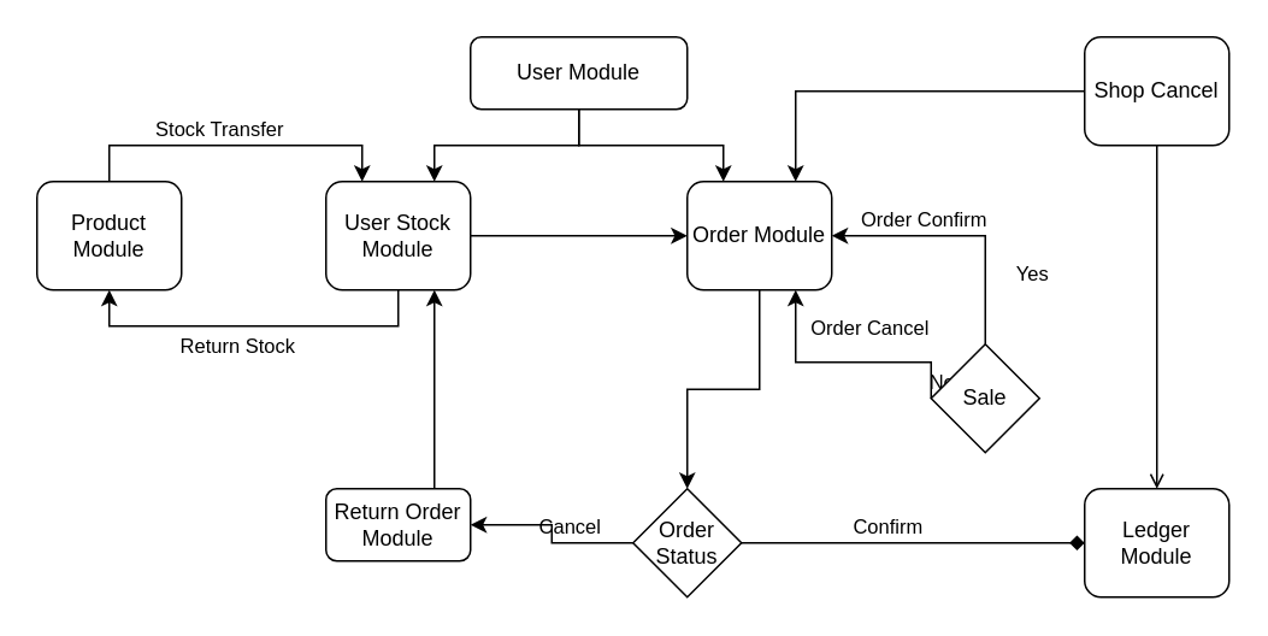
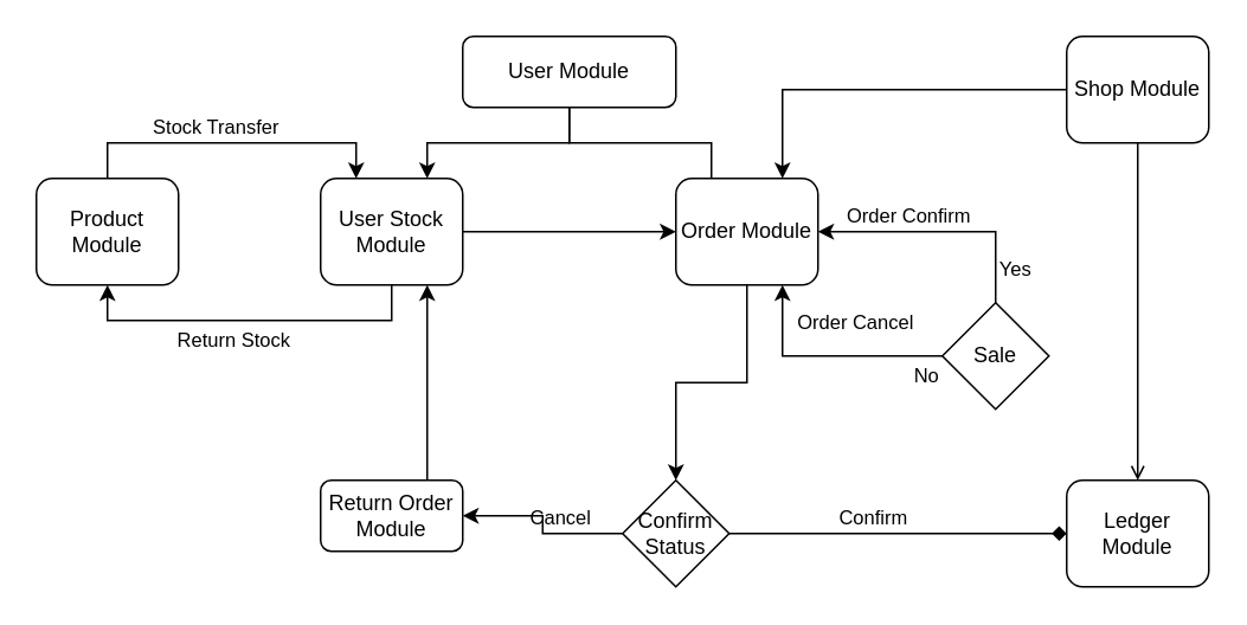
- <mxCell id="12" value="Shop Cancel" style="rounded=1;whiteSpace=wrap;html=1;" vertex="1" parent="1"><mxGeometry x="600" y="20" width="80" height="60" as="geometry" /></mxCell>
+ <mxCell id="12" value="Shop Module" style="rounded=1;whiteSpace=wrap;html=1;" vertex="1" parent="1"><mxGeometry x="600" y="20" width="80" height="60" as="geometry" /></mxCell>
- <mxCell id="3" style="edgeStyle=orthogonalEdgeStyle;rounded=0;orthogonalLoop=1;jettySize=auto;html=1;exitX=0.5;exitY=1;exitDx=0;exitDy=0;entryX=0.25;entryY=0;entryDx=0;entryDy=0;" edge="1" parent="1" source="4" target="9"><mxGeometry relative="1" as="geometry" /></mxCell>
+ <mxCell id="3" style="edgeStyle=orthogonalEdgeStyle;rounded=0;orthogonalLoop=1;jettySize=auto;html=1;exitX=0.5;exitY=1;exitDx=0;exitDy=0;entryX=0.25;entryY=0;entryDx=0;entryDy=0;endArrow=none;" edge="1" parent="1" source="4" target="9"><mxGeometry relative="1" as="geometry" /></mxCell>
- <mxCell id="26" value="Sale" style="rhombus;whiteSpace=wrap;html=1;" vertex="1" parent="1"><mxGeometry x="515" y="190" width="60" height="60" as="geometry" /></mxCell>
+ <mxCell id="26" value="Sale" style="rhombus;whiteSpace=wrap;html=1;" vertex="1" parent="1"><mxGeometry x="530" y="170" width="60" height="60" as="geometry" /></mxCell>
- <mxCell id="29" value="Order Status" style="rhombus;whiteSpace=wrap;html=1;" vertex="1" parent="1"><mxGeometry x="350" y="270" width="60" height="60" as="geometry" /></mxCell>
+ <mxCell id="29" value="Confirm Status" style="rhombus;whiteSpace=wrap;html=1;" vertex="1" parent="1"><mxGeometry x="350" y="270" width="60" height="60" as="geometry" /></mxCell>
